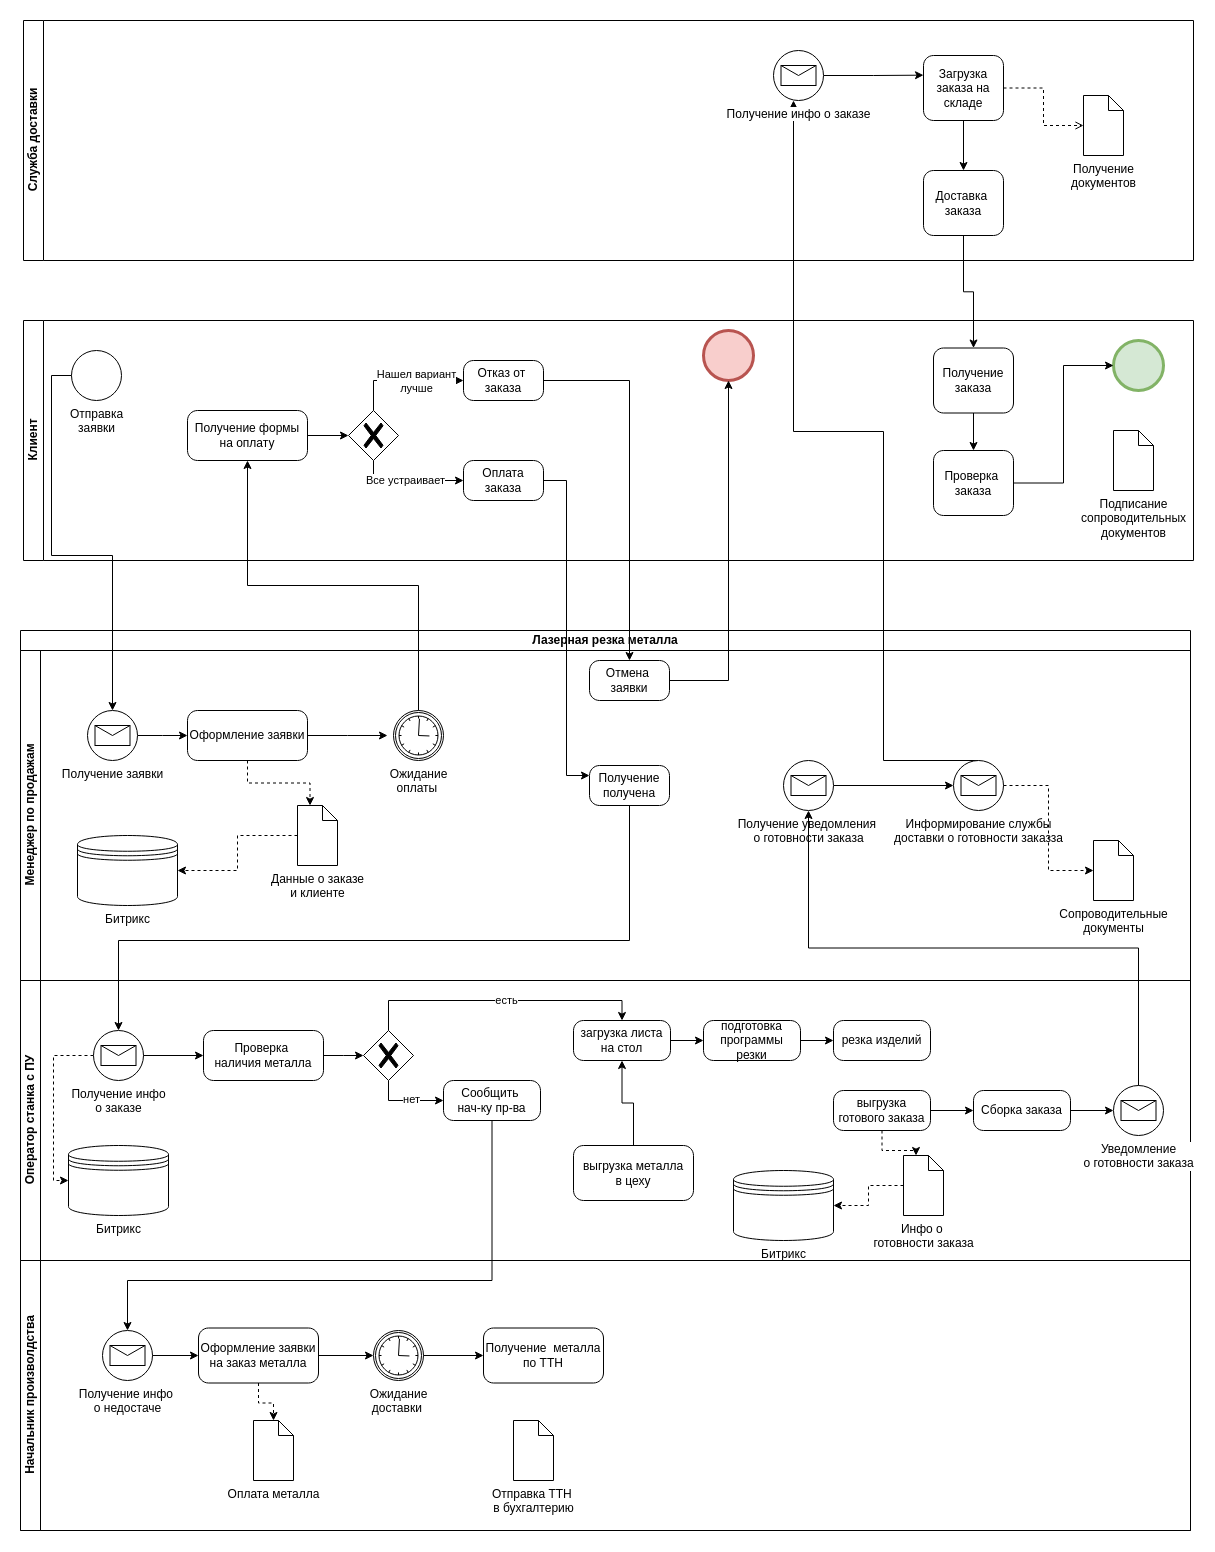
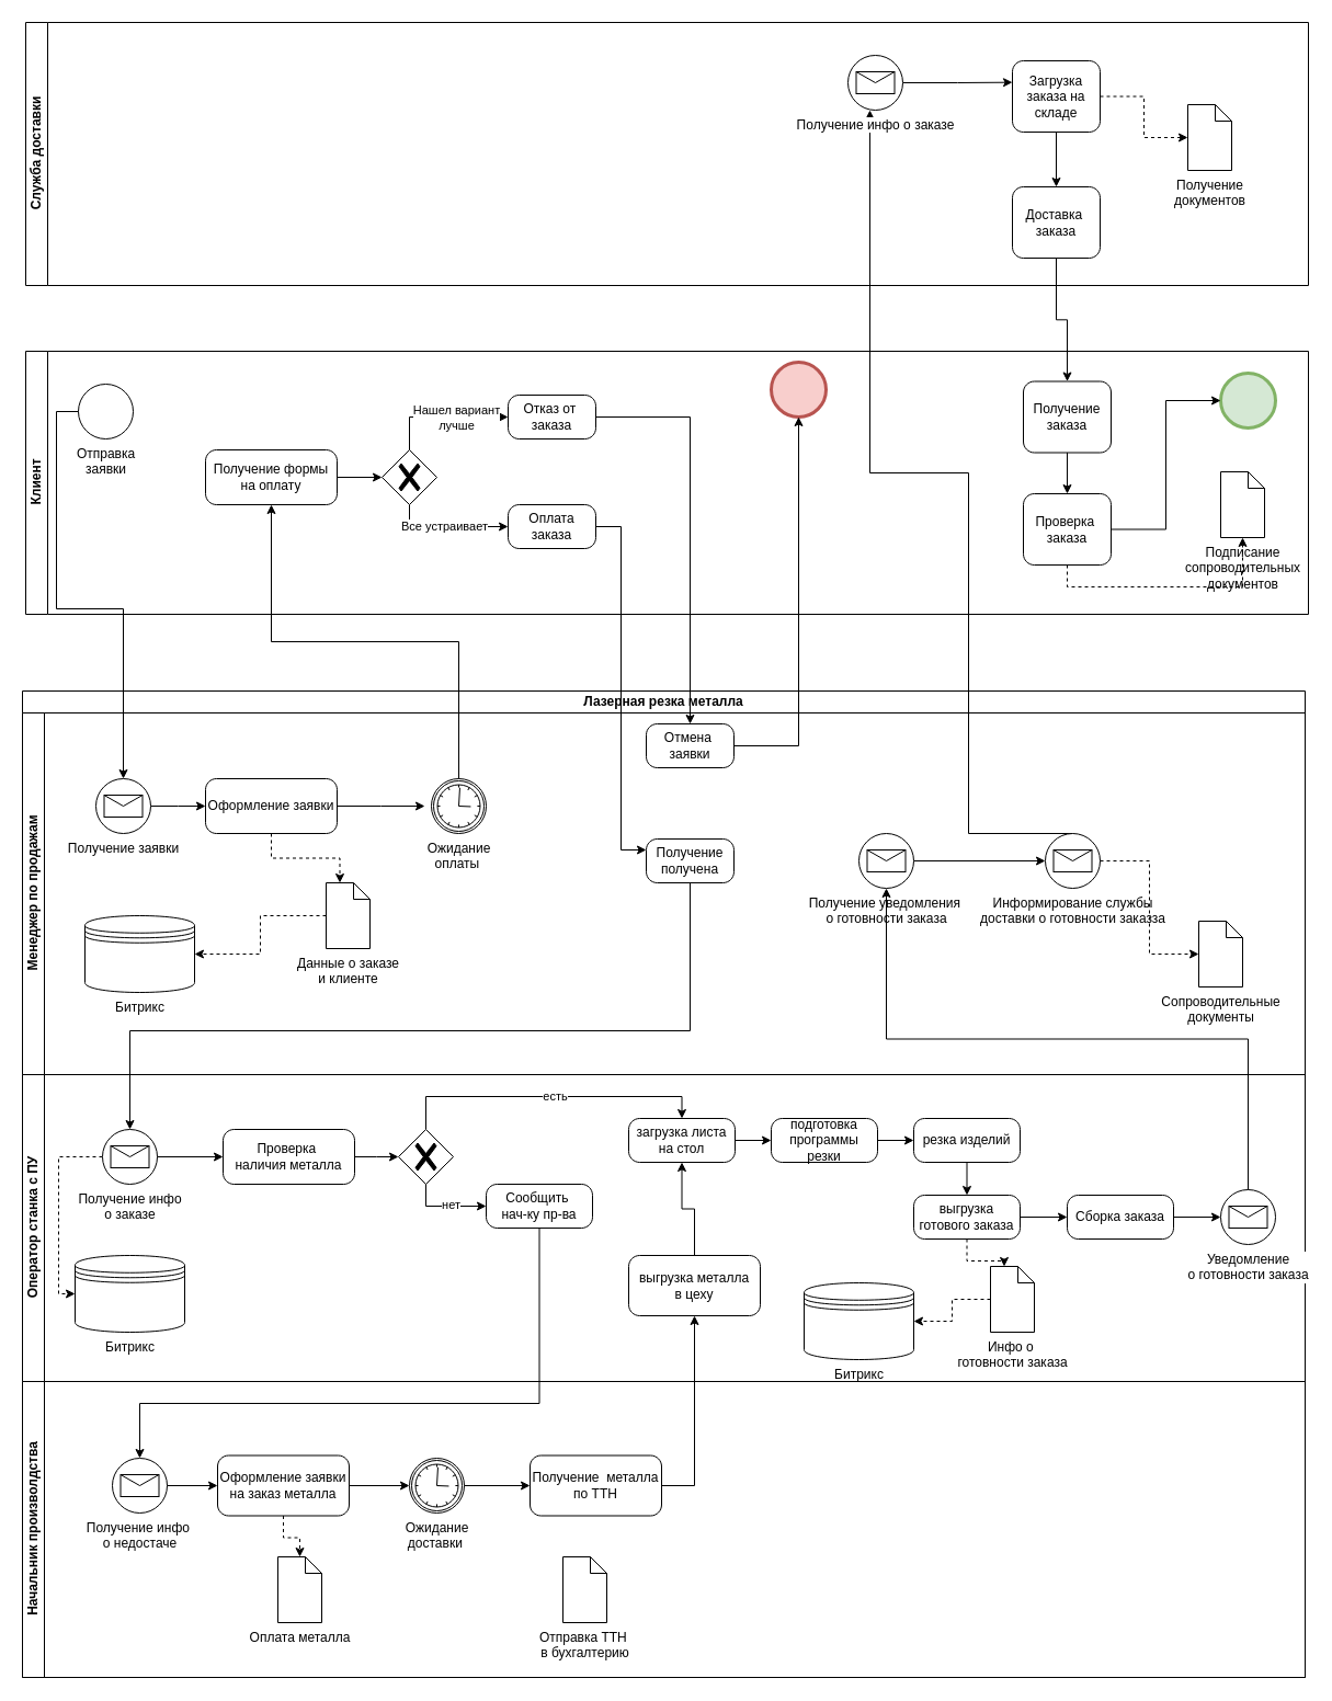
- <mxCell id="93" style="edgeStyle=orthogonalEdgeStyle;rounded=0;orthogonalLoop=1;jettySize=auto;html=1;exitX=1;exitY=0.5;exitDx=0;exitDy=0;exitPerimeter=0;dashed=1;endArrow=open;" edge="1" parent="90" source="94" target="95"><mxGeometry relative="1" as="geometry" /></mxCell>
+ <mxCell id="93" style="edgeStyle=orthogonalEdgeStyle;rounded=0;orthogonalLoop=1;jettySize=auto;html=1;exitX=1;exitY=0.5;exitDx=0;exitDy=0;exitPerimeter=0;dashed=1;" edge="1" parent="90" source="94" target="95"><mxGeometry relative="1" as="geometry" /></mxCell>
+ <mxCell id="76" style="edgeStyle=orthogonalEdgeStyle;rounded=0;orthogonalLoop=1;jettySize=auto;html=1;exitX=0.5;exitY=1;exitDx=0;exitDy=0;exitPerimeter=0;entryX=0.5;entryY=1;entryDx=0;entryDy=0;entryPerimeter=0;dashed=1;" edge="1" parent="66" source="74" target="73"><mxGeometry relative="1" as="geometry" /></mxCell>
+ <mxCell id="42" style="edgeStyle=orthogonalEdgeStyle;rounded=0;orthogonalLoop=1;jettySize=auto;html=1;exitX=0.5;exitY=1;exitDx=0;exitDy=0;exitPerimeter=0;entryX=0.5;entryY=0;entryDx=0;entryDy=0;entryPerimeter=0;" parent="21" source="40" target="41" edge="1"><mxGeometry relative="1" as="geometry" /></mxCell>
+ <mxCell id="64" style="edgeStyle=orthogonalEdgeStyle;rounded=0;orthogonalLoop=1;jettySize=auto;html=1;exitX=1;exitY=0.5;exitDx=0;exitDy=0;exitPerimeter=0;entryX=0.5;entryY=1;entryDx=0;entryDy=0;entryPerimeter=0;" parent="2" source="59" target="36" edge="1"><mxGeometry relative="1" as="geometry" /></mxCell>
